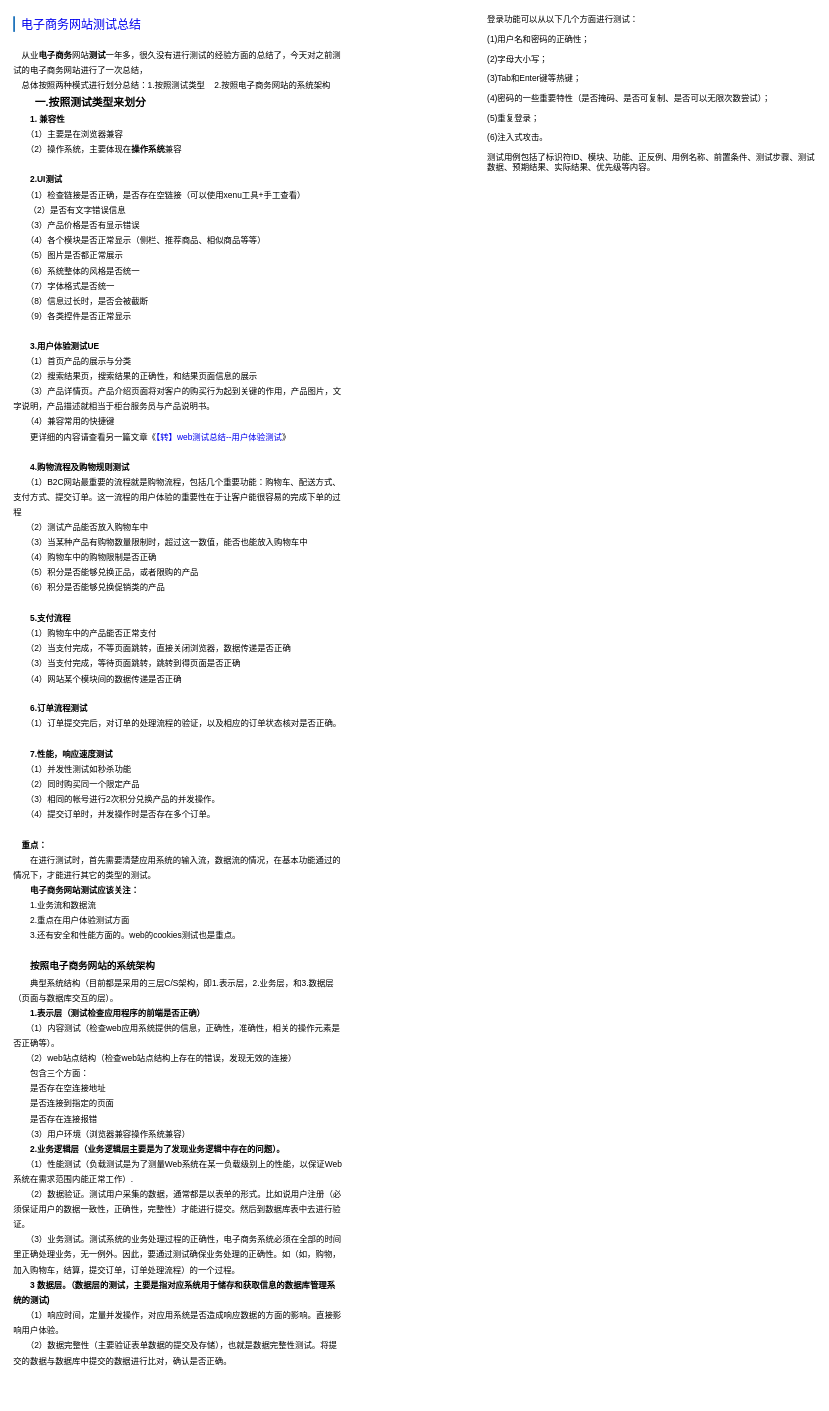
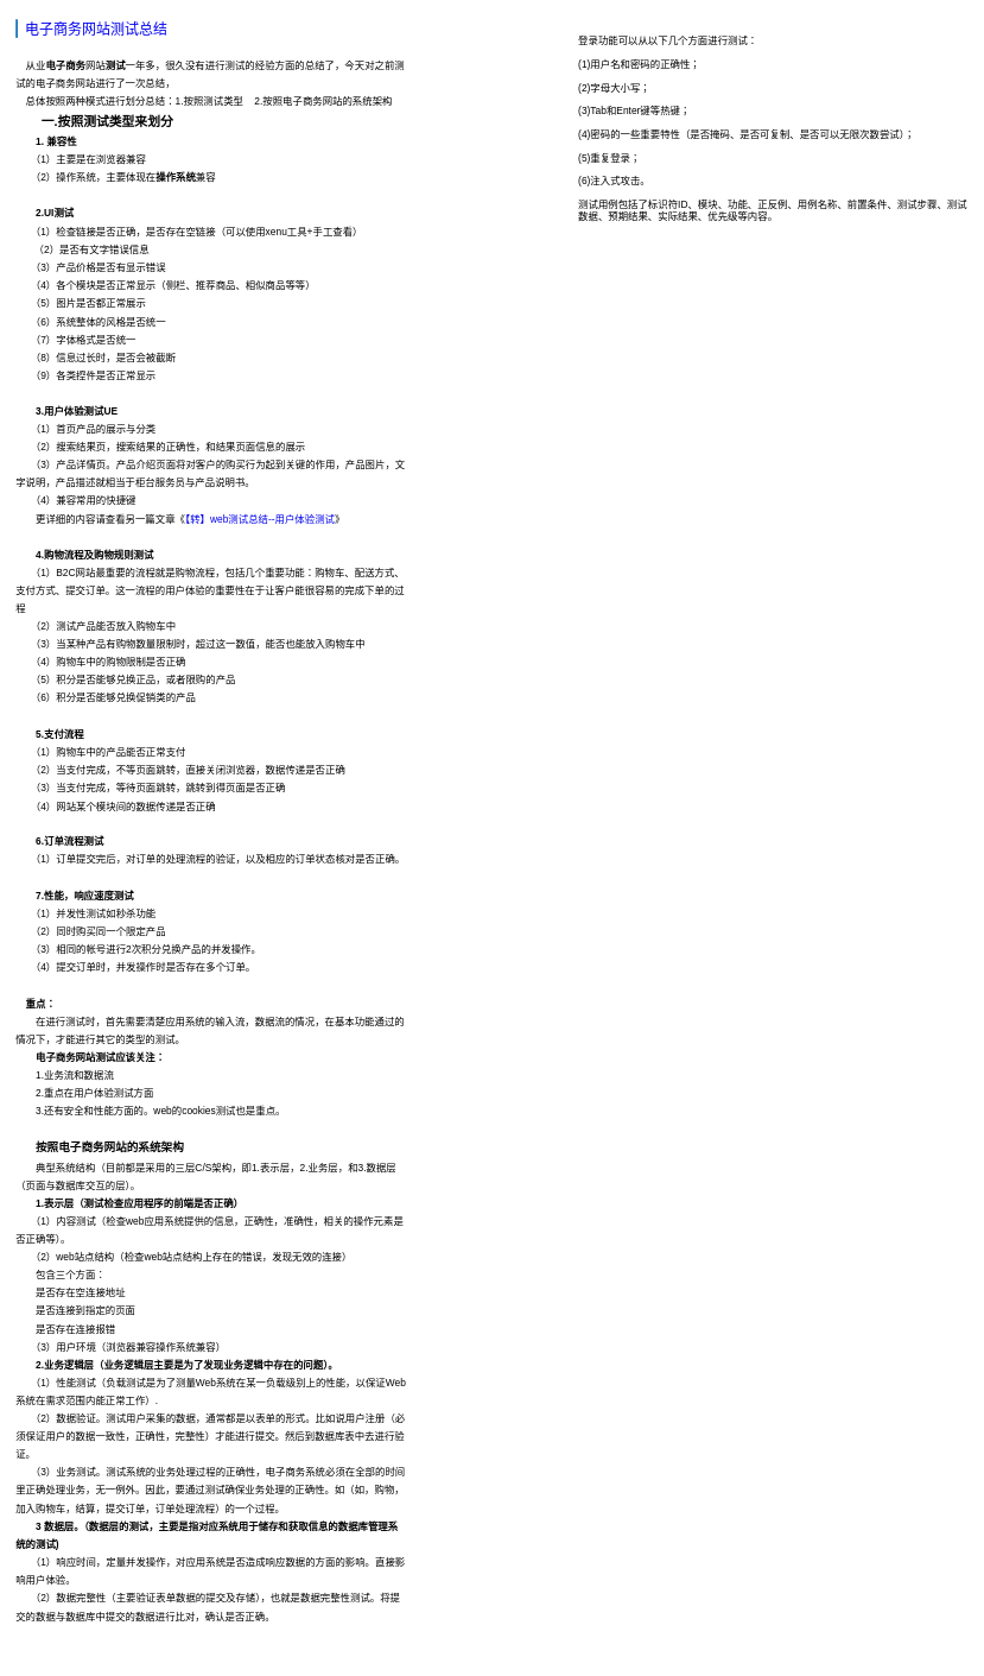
- <mxCell id="2" value="&lt;p style=&quot;word-break: break-all ; font-family: &amp;#34;microsoft yahei&amp;#34; , &amp;#34;tahoma&amp;#34; , &amp;#34;verdana&amp;#34; , &amp;#34;arial&amp;#34; ; margin: 0px 0px 16px ; font-size: 14px ; font-style: normal ; font-weight: 400 ; letter-spacing: normal ; text-indent: 0px ; text-transform: none ; word-spacing: 0px ; background-color: rgb(255 , 255 , 255)&quot;&gt;登录功能可以从以下几个方面进行测试：&lt;/p&gt;&lt;p style=&quot;word-break: break-all ; font-family: &amp;#34;microsoft yahei&amp;#34; , &amp;#34;tahoma&amp;#34; , &amp;#34;verdana&amp;#34; , &amp;#34;arial&amp;#34; ; margin: 0px 0px 16px ; font-size: 14px ; font-style: normal ; font-weight: 400 ; letter-spacing: normal ; text-indent: 0px ; text-transform: none ; word-spacing: 0px ; background-color: rgb(255 , 255 , 255)&quot;&gt;(1)用户名和密码的正确性；&lt;/p&gt;&lt;p style=&quot;word-break: break-all ; font-family: &amp;#34;microsoft yahei&amp;#34; , &amp;#34;tahoma&amp;#34; , &amp;#34;verdana&amp;#34; , &amp;#34;arial&amp;#34; ; margin: 0px 0px 16px ; font-size: 14px ; font-style: normal ; font-weight: 400 ; letter-spacing: normal ; text-indent: 0px ; text-transform: none ; word-spacing: 0px ; background-color: rgb(255 , 255 , 255)&quot;&gt;(2)字母大小写；&lt;/p&gt;&lt;p style=&quot;word-break: break-all ; font-family: &amp;#34;microsoft yahei&amp;#34; , &amp;#34;tahoma&amp;#34; , &amp;#34;verdana&amp;#34; , &amp;#34;arial&amp;#34; ; margin: 0px 0px 16px ; font-size: 14px ; font-style: normal ; font-weight: 400 ; letter-spacing: normal ; text-indent: 0px ; text-transform: none ; word-spacing: 0px ; background-color: rgb(255 , 255 , 255)&quot;&gt;(3)Tab和Enter键等热键；&lt;/p&gt;&lt;p style=&quot;word-break: break-all ; font-family: &amp;#34;microsoft yahei&amp;#34; , &amp;#34;tahoma&amp;#34; , &amp;#34;verdana&amp;#34; , &amp;#34;arial&amp;#34; ; margin: 0px 0px 16px ; font-size: 14px ; font-style: normal ; font-weight: 400 ; letter-spacing: normal ; text-indent: 0px ; text-transform: none ; word-spacing: 0px ; background-color: rgb(255 , 255 , 255)&quot;&gt;(4)密码的一些重要特性（是否掩码、是否可复制、是否可以无限次数尝试）；&lt;/p&gt;&lt;p style=&quot;word-break: break-all ; font-family: &amp;#34;microsoft yahei&amp;#34; , &amp;#34;tahoma&amp;#34; , &amp;#34;verdana&amp;#34; , &amp;#34;arial&amp;#34; ; margin: 0px 0px 16px ; font-size: 14px ; font-style: normal ; font-weight: 400 ; letter-spacing: normal ; text-indent: 0px ; text-transform: none ; word-spacing: 0px ; background-color: rgb(255 , 255 , 255)&quot;&gt;(5)重复登录；&lt;/p&gt;&lt;p style=&quot;word-break: break-all ; font-family: &amp;#34;microsoft yahei&amp;#34; , &amp;#34;tahoma&amp;#34; , &amp;#34;verdana&amp;#34; , &amp;#34;arial&amp;#34; ; margin: 0px 0px 16px ; font-size: 14px ; font-style: normal ; font-weight: 400 ; letter-spacing: normal ; text-indent: 0px ; text-transform: none ; word-spacing: 0px ; background-color: rgb(255 , 255 , 255)&quot;&gt;(6)注入式攻击。&lt;/p&gt;&lt;p style=&quot;word-break: break-all ; font-family: &amp;#34;microsoft yahei&amp;#34; , &amp;#34;tahoma&amp;#34; , &amp;#34;verdana&amp;#34; , &amp;#34;arial&amp;#34; ; margin: 0px 0px 16px ; font-size: 14px ; font-style: normal ; font-weight: 400 ; letter-spacing: normal ; text-indent: 0px ; text-transform: none ; word-spacing: 0px ; background-color: rgb(255 , 255 , 255)&quot;&gt;测试用例包括了标识符ID、模块、功能、正反例、用例名称、前置条件、测试步骤、测试数据、预期结果、实际结果、优先级等内容。&lt;/p&gt;" style="text;whiteSpace=wrap;html=1;" vertex="1" parent="1"><mxGeometry x="810" y="17" width="550" height="300" as="geometry" /></mxCell>
+ <mxCell id="2" value="&lt;p style=&quot;word-break: break-all ; font-family: &amp;#34;microsoft yahei&amp;#34; , &amp;#34;tahoma&amp;#34; , &amp;#34;verdana&amp;#34; , &amp;#34;arial&amp;#34; ; margin: 0px 0px 16px ; font-size: 14px ; font-style: normal ; font-weight: 400 ; letter-spacing: normal ; text-indent: 0px ; text-transform: none ; word-spacing: 0px ; background-color: rgb(255 , 255 , 255)&quot;&gt;登录功能可以从以下几个方面进行测试：&lt;/p&gt;&lt;p style=&quot;word-break: break-all ; font-family: &amp;#34;microsoft yahei&amp;#34; , &amp;#34;tahoma&amp;#34; , &amp;#34;verdana&amp;#34; , &amp;#34;arial&amp;#34; ; margin: 0px 0px 16px ; font-size: 14px ; font-style: normal ; font-weight: 400 ; letter-spacing: normal ; text-indent: 0px ; text-transform: none ; word-spacing: 0px ; background-color: rgb(255 , 255 , 255)&quot;&gt;(1)用户名和密码的正确性；&lt;/p&gt;&lt;p style=&quot;word-break: break-all ; font-family: &amp;#34;microsoft yahei&amp;#34; , &amp;#34;tahoma&amp;#34; , &amp;#34;verdana&amp;#34; , &amp;#34;arial&amp;#34; ; margin: 0px 0px 16px ; font-size: 14px ; font-style: normal ; font-weight: 400 ; letter-spacing: normal ; text-indent: 0px ; text-transform: none ; word-spacing: 0px ; background-color: rgb(255 , 255 , 255)&quot;&gt;(2)字母大小写；&lt;/p&gt;&lt;p style=&quot;word-break: break-all ; font-family: &amp;#34;microsoft yahei&amp;#34; , &amp;#34;tahoma&amp;#34; , &amp;#34;verdana&amp;#34; , &amp;#34;arial&amp;#34; ; margin: 0px 0px 16px ; font-size: 14px ; font-style: normal ; font-weight: 400 ; letter-spacing: normal ; text-indent: 0px ; text-transform: none ; word-spacing: 0px ; background-color: rgb(255 , 255 , 255)&quot;&gt;(3)Tab和Enter键等热键；&lt;/p&gt;&lt;p style=&quot;word-break: break-all ; font-family: &amp;#34;microsoft yahei&amp;#34; , &amp;#34;tahoma&amp;#34; , &amp;#34;verdana&amp;#34; , &amp;#34;arial&amp;#34; ; margin: 0px 0px 16px ; font-size: 14px ; font-style: normal ; font-weight: 400 ; letter-spacing: normal ; text-indent: 0px ; text-transform: none ; word-spacing: 0px ; background-color: rgb(255 , 255 , 255)&quot;&gt;(4)密码的一些重要特性（是否掩码、是否可复制、是否可以无限次数尝试）；&lt;/p&gt;&lt;p style=&quot;word-break: break-all ; font-family: &amp;#34;microsoft yahei&amp;#34; , &amp;#34;tahoma&amp;#34; , &amp;#34;verdana&amp;#34; , &amp;#34;arial&amp;#34; ; margin: 0px 0px 16px ; font-size: 14px ; font-style: normal ; font-weight: 400 ; letter-spacing: normal ; text-indent: 0px ; text-transform: none ; word-spacing: 0px ; background-color: rgb(255 , 255 , 255)&quot;&gt;(5)重复登录；&lt;/p&gt;&lt;p style=&quot;word-break: break-all ; font-family: &amp;#34;microsoft yahei&amp;#34; , &amp;#34;tahoma&amp;#34; , &amp;#34;verdana&amp;#34; , &amp;#34;arial&amp;#34; ; margin: 0px 0px 16px ; font-size: 14px ; font-style: normal ; font-weight: 400 ; letter-spacing: normal ; text-indent: 0px ; text-transform: none ; word-spacing: 0px ; background-color: rgb(255 , 255 , 255)&quot;&gt;(6)注入式攻击。&lt;/p&gt;&lt;p style=&quot;word-break: break-all ; font-family: &amp;#34;microsoft yahei&amp;#34; , &amp;#34;tahoma&amp;#34; , &amp;#34;verdana&amp;#34; , &amp;#34;arial&amp;#34; ; margin: 0px 0px 16px ; font-size: 14px ; font-style: normal ; font-weight: 400 ; letter-spacing: normal ; text-indent: 0px ; text-transform: none ; word-spacing: 0px ; background-color: rgb(255 , 255 , 255)&quot;&gt;测试用例包括了标识符ID、模块、功能、正反例、用例名称、前置条件、测试步骤、测试数据、预期结果、实际结果、优先级等内容。&lt;/p&gt;" style="text;whiteSpace=wrap;html=1;" vertex="1" parent="1"><mxGeometry x="810" y="42" width="550" height="300" as="geometry" /></mxCell>
